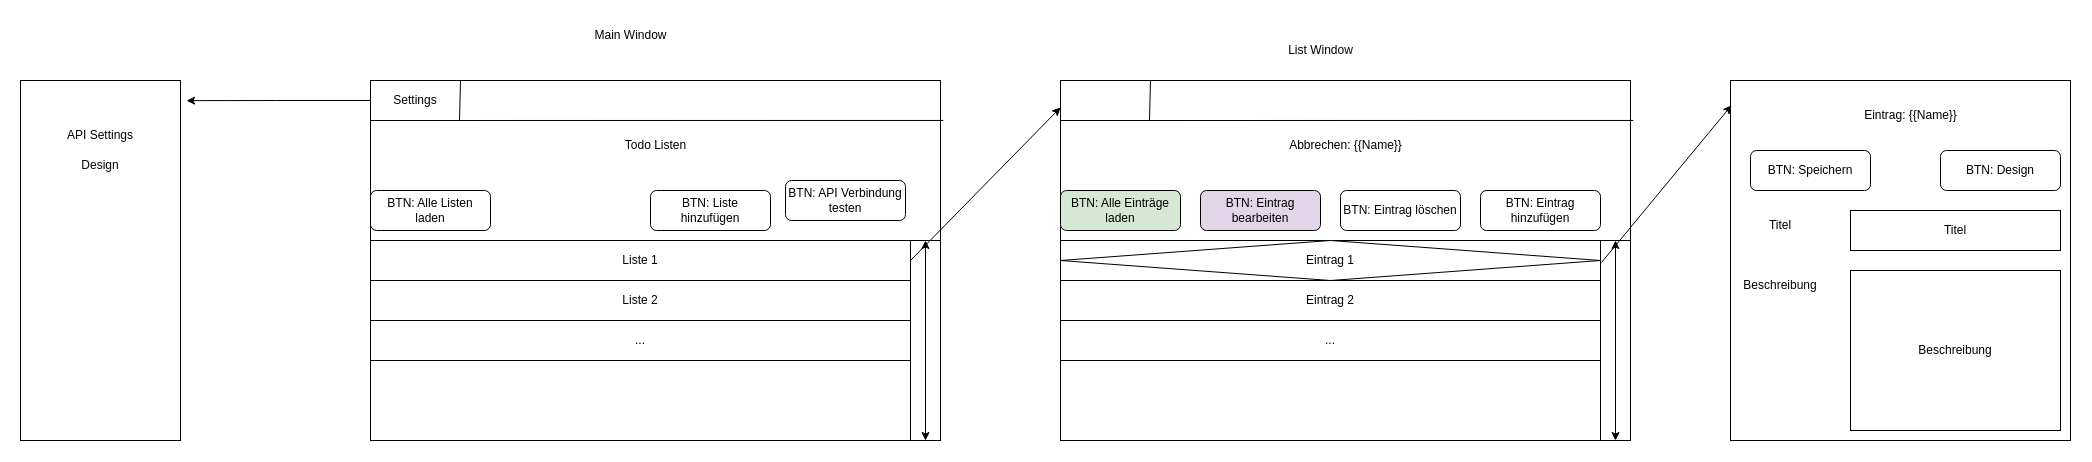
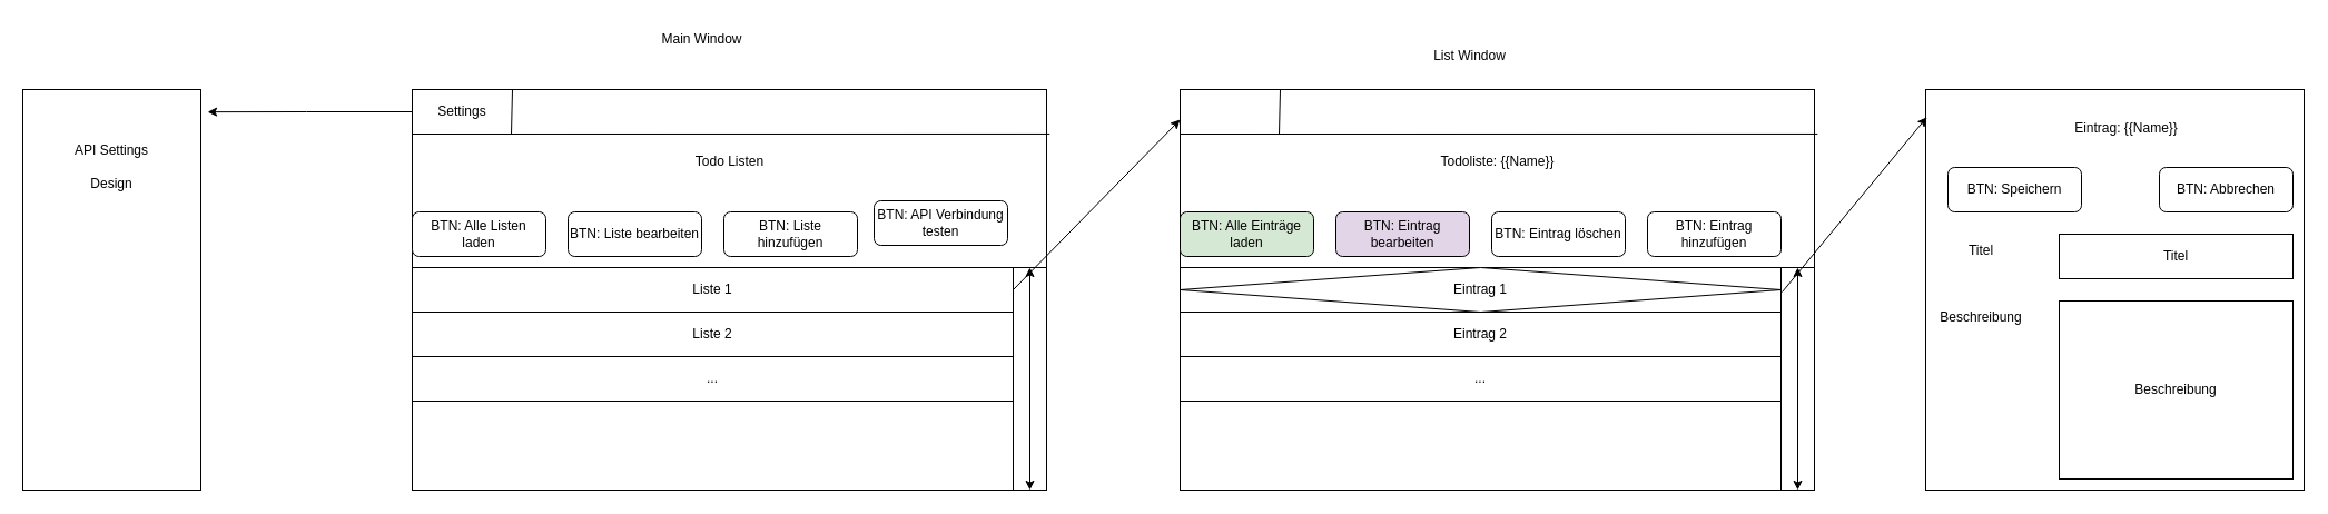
- <mxCell id="45" value="Abbrechen: {{Name}}" style="text;html=1;align=center;verticalAlign=middle;resizable=0;points=[];autosize=1;strokeColor=none;fillColor=none;" vertex="1" parent="1"><mxGeometry x="1280" y="130" width="130" height="30" as="geometry" /></mxCell>
+ <mxCell id="45" value="Todoliste: {{Name}}" style="text;html=1;align=center;verticalAlign=middle;resizable=0;points=[];autosize=1;strokeColor=none;fillColor=none;" vertex="1" parent="1"><mxGeometry x="1280" y="130" width="130" height="30" as="geometry" /></mxCell>
- <mxCell id="40" value="BTN: Design" style="rounded=1;whiteSpace=wrap;html=1;" vertex="1" parent="1"><mxGeometry x="1940" y="150" width="120" height="40" as="geometry" /></mxCell>
+ <mxCell id="40" value="BTN: Abbrechen" style="rounded=1;whiteSpace=wrap;html=1;" vertex="1" parent="1"><mxGeometry x="1940" y="150" width="120" height="40" as="geometry" /></mxCell>
+ <mxCell id="17" value="BTN: Liste bearbeiten" style="rounded=1;whiteSpace=wrap;html=1;" vertex="1" parent="1"><mxGeometry x="510" y="190" width="120" height="40" as="geometry" /></mxCell>
